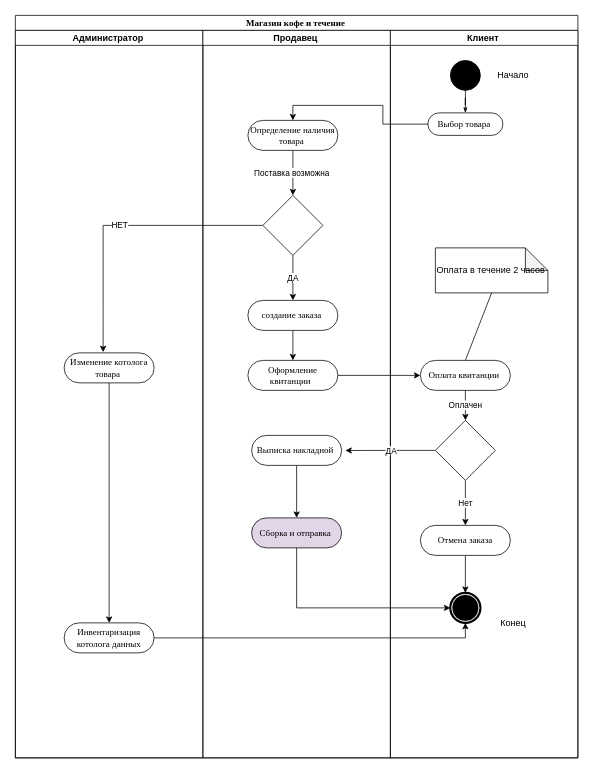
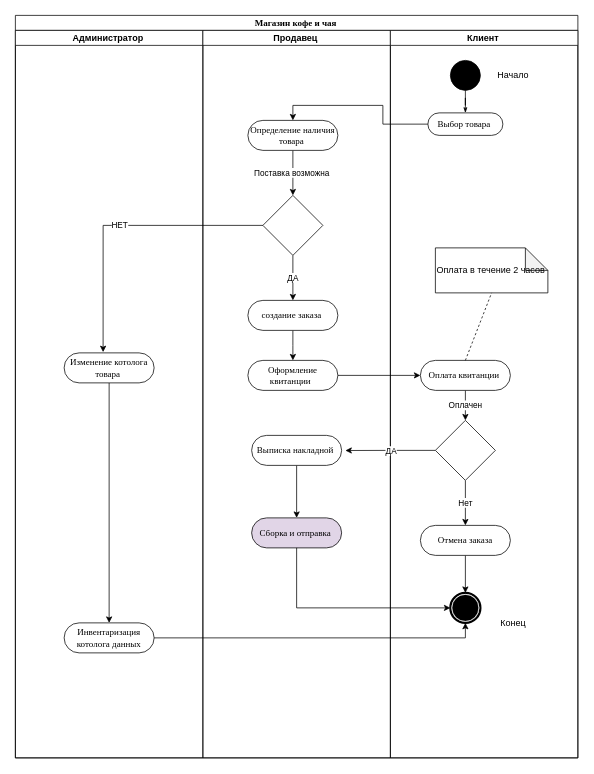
- <mxCell id="2" value="Магазин кофе и течение&amp;nbsp;" style="swimlane;html=1;childLayout=stackLayout;startSize=20;rounded=0;shadow=0;comic=0;labelBackgroundColor=none;strokeWidth=1;fontFamily=Verdana;fontSize=12;align=center;" parent="1" vertex="1"><mxGeometry x="20" y="20" width="750" height="990" as="geometry" /></mxCell>
+ <mxCell id="2" value="Магазин кофе и чая&amp;nbsp;" style="swimlane;html=1;childLayout=stackLayout;startSize=20;rounded=0;shadow=0;comic=0;labelBackgroundColor=none;strokeWidth=1;fontFamily=Verdana;fontSize=12;align=center;" parent="1" vertex="1"><mxGeometry x="20" y="20" width="750" height="990" as="geometry" /></mxCell>
- <mxCell id="27" value="" style="endArrow=none;dashed=0;html=1;rounded=0;entryX=0.5;entryY=1;entryDx=0;entryDy=0;entryPerimeter=0;exitX=0.5;exitY=0;exitDx=0;exitDy=0;" edge="1" parent="18" source="25" target="26"><mxGeometry width="50" height="50" relative="1" as="geometry"><mxPoint x="100" y="420" as="sourcePoint" /><mxPoint x="150" y="370" as="targetPoint" /></mxGeometry></mxCell>
+ <mxCell id="27" value="" style="endArrow=none;dashed=1;html=1;rounded=0;entryX=0.5;entryY=1;entryDx=0;entryDy=0;entryPerimeter=0;exitX=0.5;exitY=0;exitDx=0;exitDy=0;" edge="1" parent="18" source="25" target="26"><mxGeometry width="50" height="50" relative="1" as="geometry"><mxPoint x="100" y="420" as="sourcePoint" /><mxPoint x="150" y="370" as="targetPoint" /></mxGeometry></mxCell>
